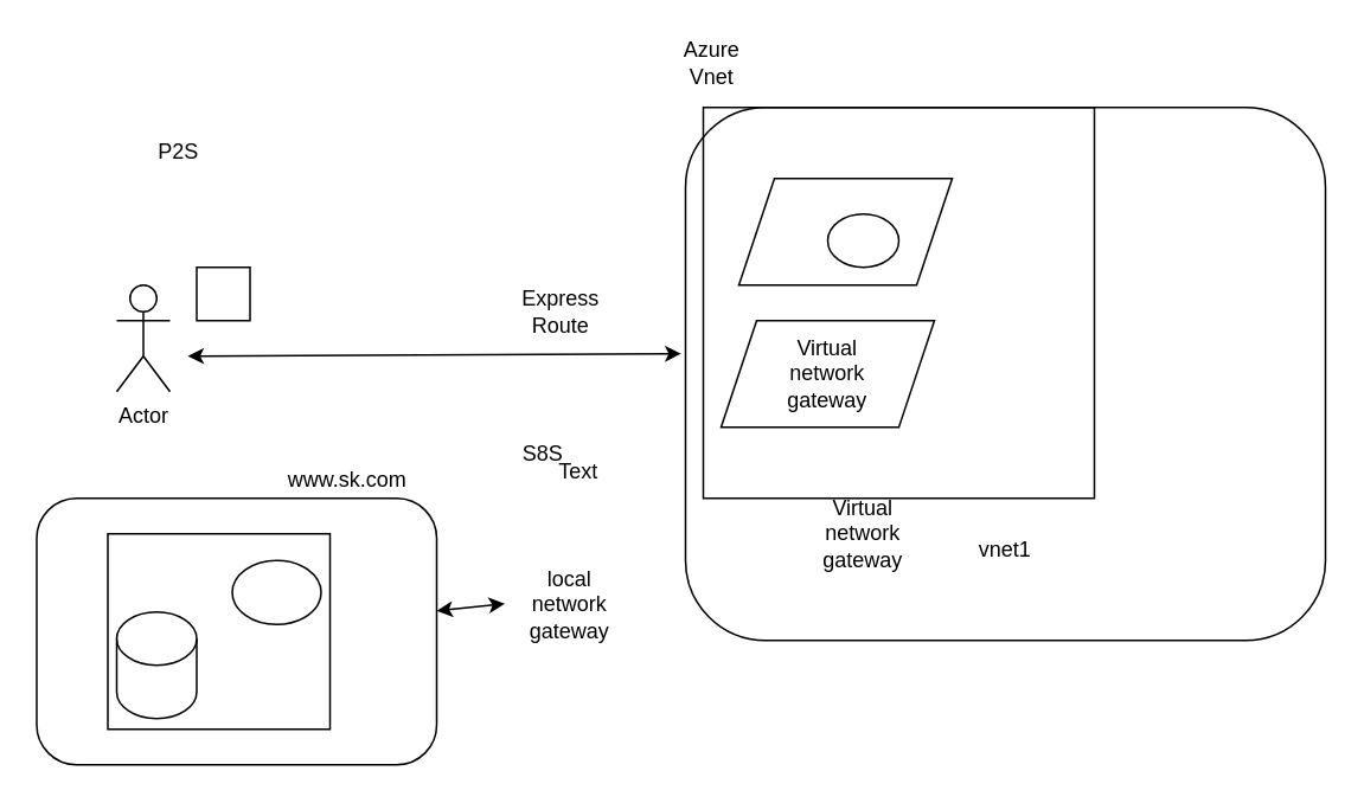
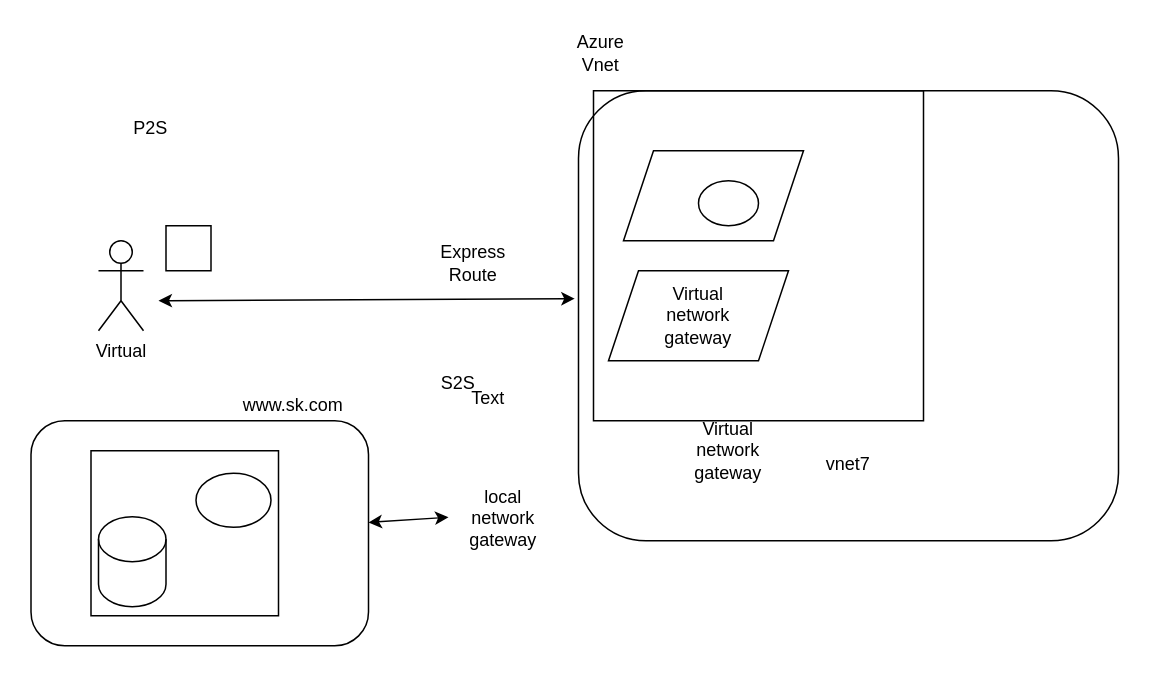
- <mxCell id="4" value="Actor" style="shape=umlActor;verticalLabelPosition=bottom;verticalAlign=top;html=1;outlineConnect=0;" vertex="1" parent="1"><mxGeometry x="65" y="160" width="30" height="60" as="geometry" /></mxCell>
+ <mxCell id="4" value="Virtual" style="shape=umlActor;verticalLabelPosition=bottom;verticalAlign=top;html=1;outlineConnect=0;" vertex="1" parent="1"><mxGeometry x="65" y="160" width="30" height="60" as="geometry" /></mxCell>
- <mxCell id="12" value="S8S" style="text;html=1;strokeColor=none;fillColor=none;align=center;verticalAlign=middle;whiteSpace=wrap;rounded=0;" vertex="1" parent="1"><mxGeometry x="275" y="240" width="60" height="30" as="geometry" /></mxCell>
+ <mxCell id="12" value="S2S" style="text;html=1;strokeColor=none;fillColor=none;align=center;verticalAlign=middle;whiteSpace=wrap;rounded=0;" vertex="1" parent="1"><mxGeometry x="275" y="240" width="60" height="30" as="geometry" /></mxCell>
- <mxCell id="15" value="vnet1" style="text;html=1;strokeColor=none;fillColor=none;align=center;verticalAlign=middle;whiteSpace=wrap;rounded=0;" vertex="1" parent="1"><mxGeometry x="535" y="294" width="60" height="30" as="geometry" /></mxCell>
+ <mxCell id="15" value="vnet7" style="text;html=1;strokeColor=none;fillColor=none;align=center;verticalAlign=middle;whiteSpace=wrap;rounded=0;" vertex="1" parent="1"><mxGeometry x="535" y="294" width="60" height="30" as="geometry" /></mxCell>
- <mxCell id="17" value="local network gateway&lt;br&gt;" style="text;html=1;strokeColor=none;fillColor=none;align=center;verticalAlign=middle;whiteSpace=wrap;rounded=0;" vertex="1" parent="1"><mxGeometry x="290" y="325" width="60" height="30" as="geometry" /></mxCell>
+ <mxCell id="17" value="local network gateway&lt;br&gt;" style="text;html=1;strokeColor=none;fillColor=none;align=center;verticalAlign=middle;whiteSpace=wrap;rounded=0;" vertex="1" parent="1"><mxGeometry x="305" y="330" width="60" height="30" as="geometry" /></mxCell>
